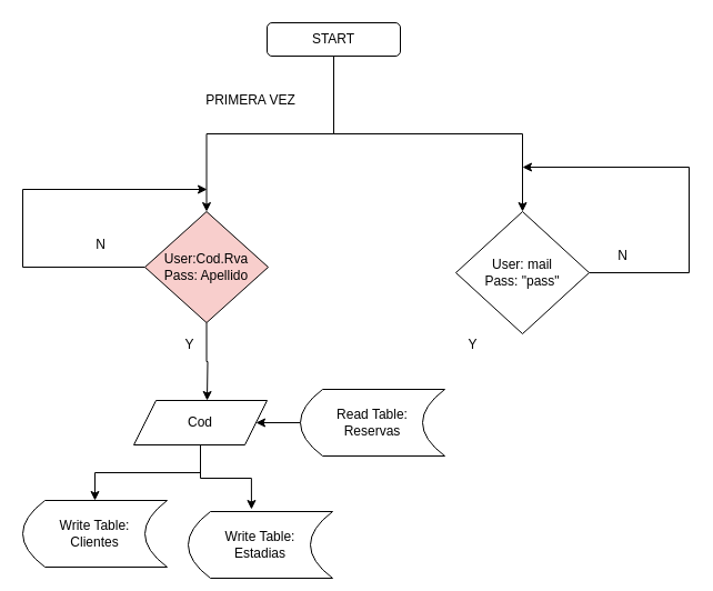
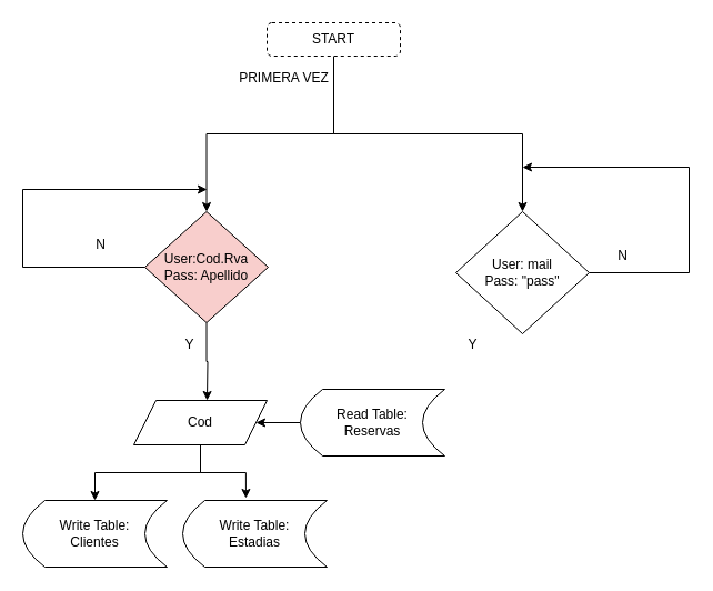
- <mxCell id="7" value="START" style="rounded=1;whiteSpace=wrap;html=1;" parent="1" vertex="1"><mxGeometry x="240" y="20" width="120" height="30" as="geometry" /></mxCell>
+ <mxCell id="7" value="START" style="rounded=1;whiteSpace=wrap;html=1;dashed=1;" parent="1" vertex="1"><mxGeometry x="240" y="20" width="120" height="30" as="geometry" /></mxCell>
- <mxCell id="10" value="PRIMERA VEZ" style="text;html=1;align=center;verticalAlign=middle;resizable=0;points=[];autosize=1;strokeColor=none;fillColor=none;" vertex="1" parent="1"><mxGeometry x="180" y="80" width="90" height="20" as="geometry" /></mxCell>
+ <mxCell id="10" value="PRIMERA VEZ" style="text;html=1;align=center;verticalAlign=middle;resizable=0;points=[];autosize=1;strokeColor=none;fillColor=none;" vertex="1" parent="1"><mxGeometry x="210" y="60" width="90" height="20" as="geometry" /></mxCell>
- <mxCell id="19" value="&lt;div&gt;Write Table:&lt;/div&gt;&lt;div&gt;Estadias&lt;/div&gt;" style="shape=dataStorage;whiteSpace=wrap;html=1;fixedSize=1;" vertex="1" parent="1"><mxGeometry x="169" y="460" width="130" height="60" as="geometry" /></mxCell>
+ <mxCell id="19" value="&lt;div&gt;Write Table:&lt;/div&gt;&lt;div&gt;Estadias&lt;/div&gt;" style="shape=dataStorage;whiteSpace=wrap;html=1;fixedSize=1;" vertex="1" parent="1"><mxGeometry x="164" y="450" width="130" height="60" as="geometry" /></mxCell>
